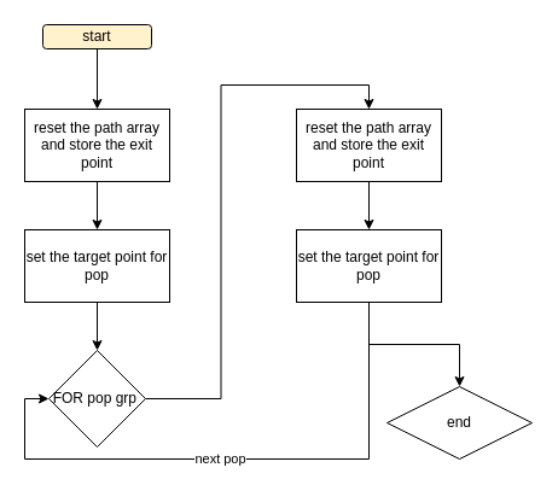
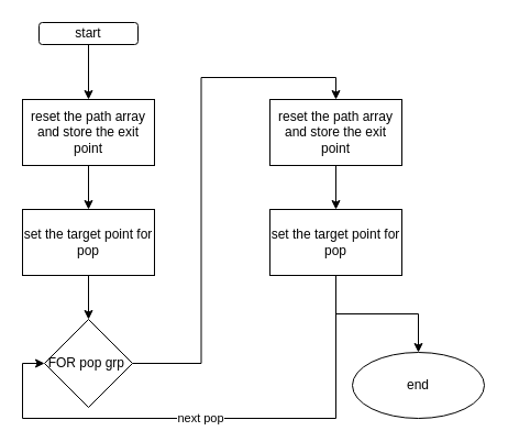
- <mxCell id="3" value="start" style="rounded=1;whiteSpace=wrap;html=1;fillColor=#fff2cc;" vertex="1" parent="1"><mxGeometry x="35" y="20" width="90" height="20" as="geometry" /></mxCell>
+ <mxCell id="3" value="start" style="rounded=1;whiteSpace=wrap;html=1;" vertex="1" parent="1"><mxGeometry x="35" y="20" width="90" height="20" as="geometry" /></mxCell>
- <mxCell id="16" value="end" style="rhombus;whiteSpace=wrap;html=1;" vertex="1" parent="1"><mxGeometry x="320" y="320" width="120" height="60" as="geometry" /></mxCell>
+ <mxCell id="16" value="end" style="ellipse;whiteSpace=wrap;html=1;rounded=0;" vertex="1" parent="1"><mxGeometry x="320" y="320" width="120" height="60" as="geometry" /></mxCell>
